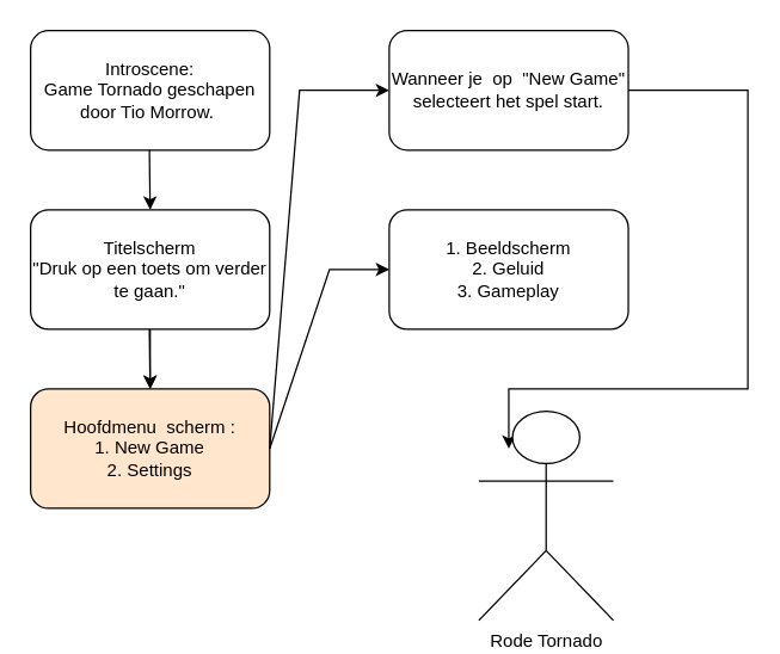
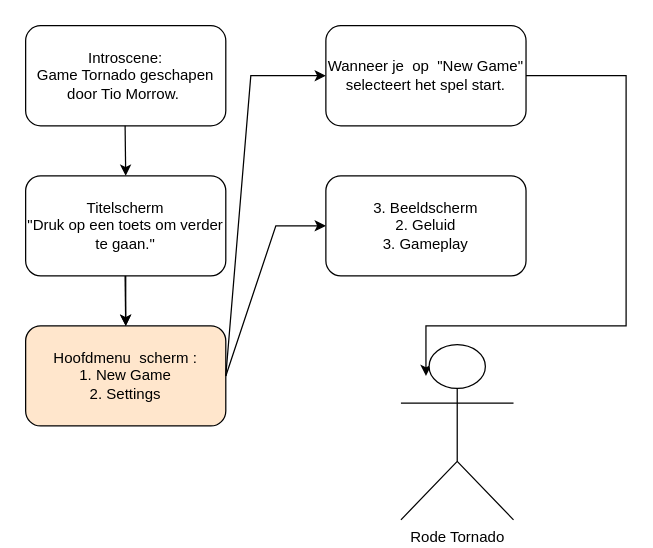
- <mxCell id="11" value="1. Beeldscherm&lt;br&gt;2. Geluid&lt;br&gt;3. Gameplay" style="rounded=1;whiteSpace=wrap;html=1;" vertex="1" parent="1"><mxGeometry x="260" y="140" width="160" height="80" as="geometry" /></mxCell>
+ <mxCell id="11" value="3. Beeldscherm&lt;br&gt;2. Geluid&lt;br&gt;3. Gameplay" style="rounded=1;whiteSpace=wrap;html=1;" vertex="1" parent="1"><mxGeometry x="260" y="140" width="160" height="80" as="geometry" /></mxCell>
